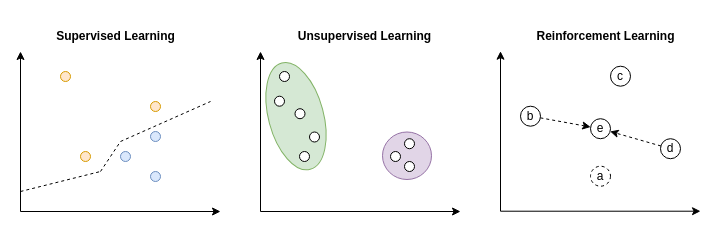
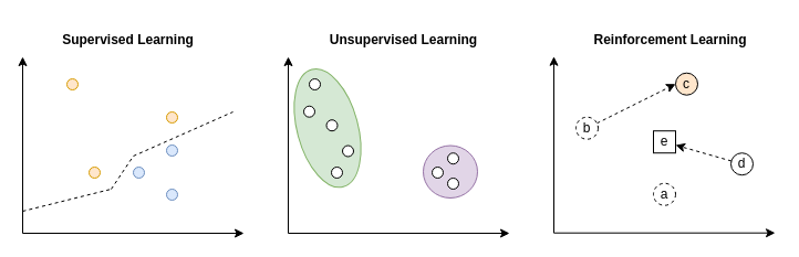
- <mxCell id="31" value="c" style="ellipse;whiteSpace=wrap;html=1;aspect=fixed;" parent="1" vertex="1"><mxGeometry x="610" y="65.71" width="20" height="20" as="geometry" /></mxCell>
+ <mxCell id="31" value="c" style="ellipse;whiteSpace=wrap;html=1;aspect=fixed;fillColor=#ffe6cc;" parent="1" vertex="1"><mxGeometry x="610" y="65.71" width="20" height="20" as="geometry" /></mxCell>
- <mxCell id="30" value="b" style="ellipse;whiteSpace=wrap;html=1;aspect=fixed;" parent="1" vertex="1"><mxGeometry x="520" y="105.71" width="20" height="20" as="geometry" /></mxCell>
+ <mxCell id="30" value="b" style="ellipse;whiteSpace=wrap;html=1;aspect=fixed;dashed=1;" parent="1" vertex="1"><mxGeometry x="520" y="105.71" width="20" height="20" as="geometry" /></mxCell>
- <mxCell id="29" style="edgeStyle=none;rounded=0;orthogonalLoop=1;jettySize=auto;html=1;dashed=1;" parent="1" source="30" target="33" edge="1"><mxGeometry relative="1" as="geometry" /></mxCell>
+ <mxCell id="29" style="edgeStyle=none;rounded=0;orthogonalLoop=1;jettySize=auto;html=1;entryX=0;entryY=0.5;entryDx=0;entryDy=0;dashed=1;" parent="1" source="30" target="31" edge="1"><mxGeometry relative="1" as="geometry" /></mxCell>
- <mxCell id="33" value="e" style="ellipse;whiteSpace=wrap;html=1;aspect=fixed;" parent="1" vertex="1"><mxGeometry x="590" y="118.21" width="20" height="20" as="geometry" /></mxCell>
+ <mxCell id="33" value="e" style="whiteSpace=wrap;html=1;aspect=fixed;rounded=0;" parent="1" vertex="1"><mxGeometry x="590" y="118.21" width="20" height="20" as="geometry" /></mxCell>
